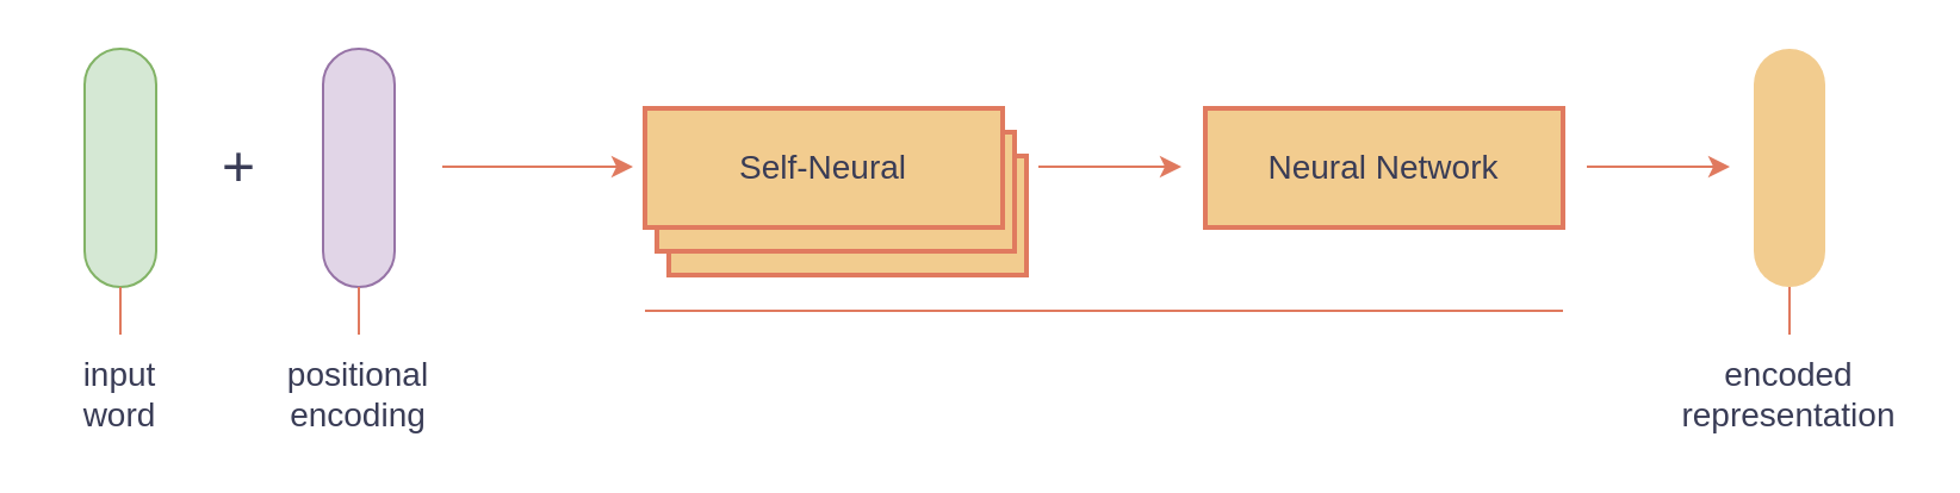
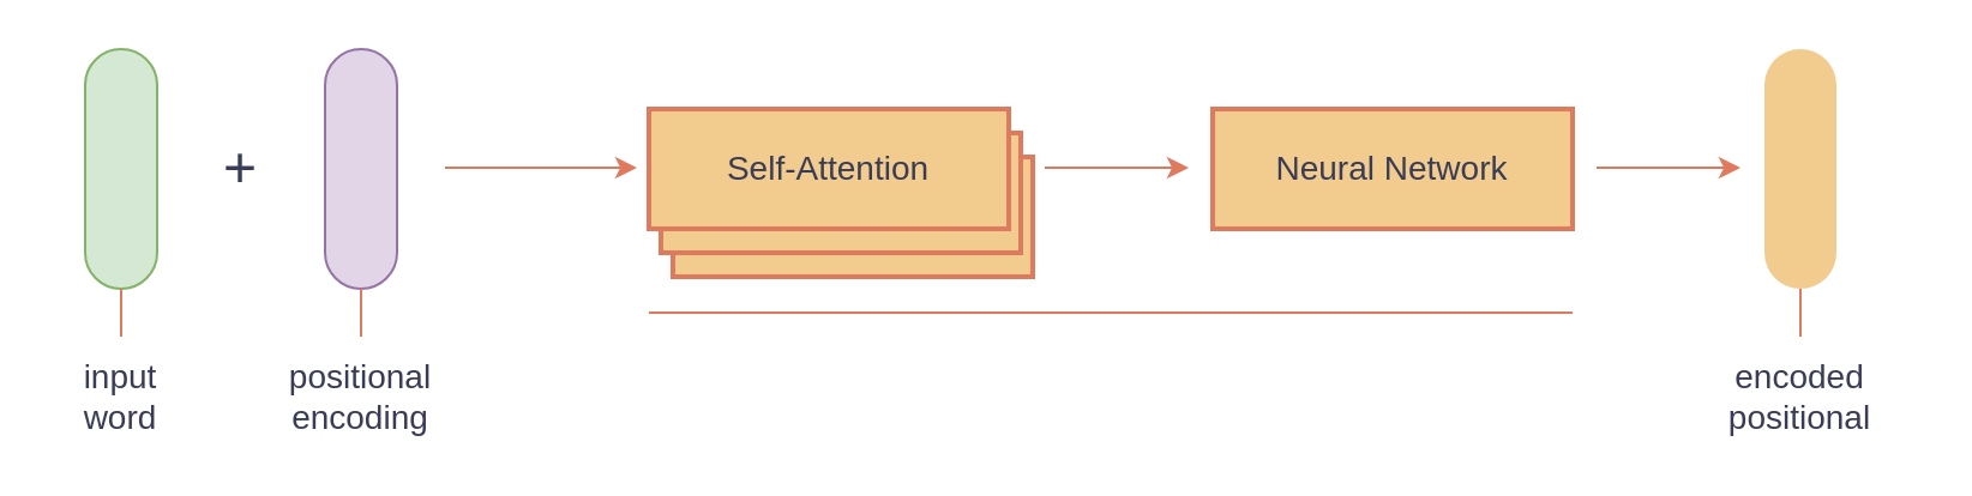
- <mxCell id="12" value="Self-Neural" style="shape=rectangle;whiteSpace=wrap;html=1;fillColor=#F2CC8F;strokeColor=#E07A5F;strokeWidth=2;fontColor=#393C56;fontSize=14;labelBackgroundColor=none;" vertex="1" parent="1"><mxGeometry x="270" y="45" width="150" height="50" as="geometry" /></mxCell>
+ <mxCell id="12" value="Self-Attention" style="shape=rectangle;whiteSpace=wrap;html=1;fillColor=#F2CC8F;strokeColor=#E07A5F;strokeWidth=2;fontColor=#393C56;fontSize=14;labelBackgroundColor=none;" vertex="1" parent="1"><mxGeometry x="270" y="45" width="150" height="50" as="geometry" /></mxCell>
- <mxCell id="18" value="encoded&lt;br&gt;representation" style="text;html=1;strokeColor=none;fillColor=none;align=center;verticalAlign=middle;whiteSpace=wrap;rounded=0;fontColor=#393C56;fontSize=14;labelBackgroundColor=none;" vertex="1" parent="1"><mxGeometry x="700" y="145" width="100" height="40" as="geometry" /></mxCell>
+ <mxCell id="18" value="encoded&lt;br&gt;positional" style="text;html=1;strokeColor=none;fillColor=none;align=center;verticalAlign=middle;whiteSpace=wrap;rounded=0;fontColor=#393C56;fontSize=14;labelBackgroundColor=none;" vertex="1" parent="1"><mxGeometry x="700" y="145" width="100" height="40" as="geometry" /></mxCell>
